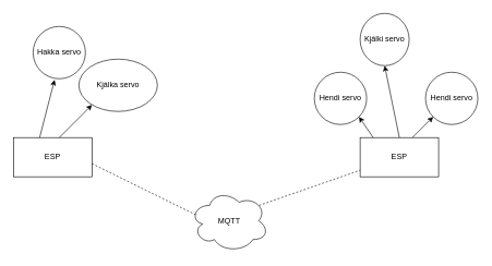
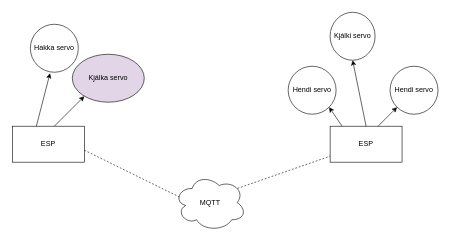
- <mxCell id="3" value="Kjálka servo" style="ellipse;whiteSpace=wrap;html=1;" vertex="1" parent="1"><mxGeometry x="120" y="90" width="120" height="80" as="geometry" /></mxCell>
+ <mxCell id="3" value="Kjálka servo" style="ellipse;whiteSpace=wrap;html=1;fillColor=#e1d5e7;" vertex="1" parent="1"><mxGeometry x="120" y="90" width="120" height="80" as="geometry" /></mxCell>
